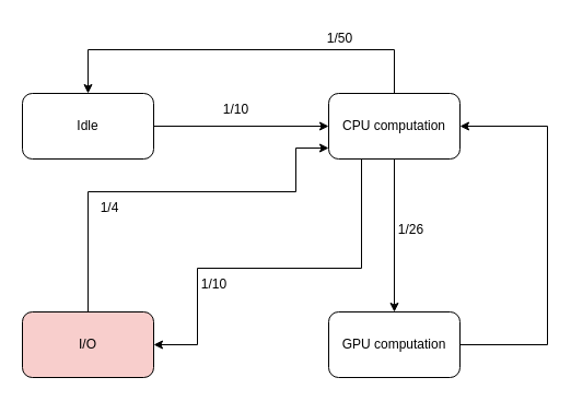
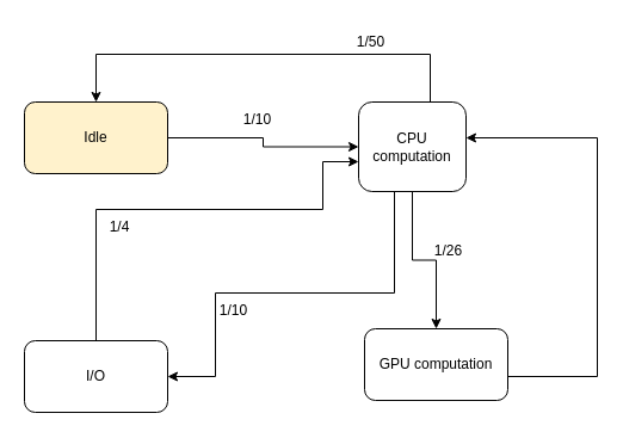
- <mxCell id="3" value="Idle" style="rounded=1;whiteSpace=wrap;html=1;" parent="1" vertex="1"><mxGeometry x="20" y="85" width="120" height="60" as="geometry" /></mxCell>
+ <mxCell id="3" value="Idle" style="rounded=1;whiteSpace=wrap;html=1;fillColor=#fff2cc;" parent="1" vertex="1"><mxGeometry x="20" y="85" width="120" height="60" as="geometry" /></mxCell>
- <mxCell id="7" value="CPU computation" style="rounded=1;whiteSpace=wrap;html=1;" parent="1" vertex="1"><mxGeometry x="300" y="85" width="120" height="60" as="geometry" /></mxCell>
+ <mxCell id="7" value="CPU computation" style="rounded=1;whiteSpace=wrap;html=1;" parent="1" vertex="1"><mxGeometry x="300" y="85" width="90" height="75" as="geometry" /></mxCell>
- <mxCell id="13" value="I/O" style="rounded=1;whiteSpace=wrap;html=1;fillColor=#f8cecc;" parent="1" vertex="1"><mxGeometry x="20" y="285" width="120" height="60" as="geometry" /></mxCell>
+ <mxCell id="13" value="I/O" style="rounded=1;whiteSpace=wrap;html=1;" parent="1" vertex="1"><mxGeometry x="20" y="285" width="120" height="60" as="geometry" /></mxCell>
- <mxCell id="11" value="GPU computation" style="rounded=1;whiteSpace=wrap;html=1;" parent="1" vertex="1"><mxGeometry x="300" y="285" width="120" height="60" as="geometry" /></mxCell>
+ <mxCell id="11" value="GPU computation" style="rounded=1;whiteSpace=wrap;html=1;" parent="1" vertex="1"><mxGeometry x="305" y="275" width="120" height="60" as="geometry" /></mxCell>
